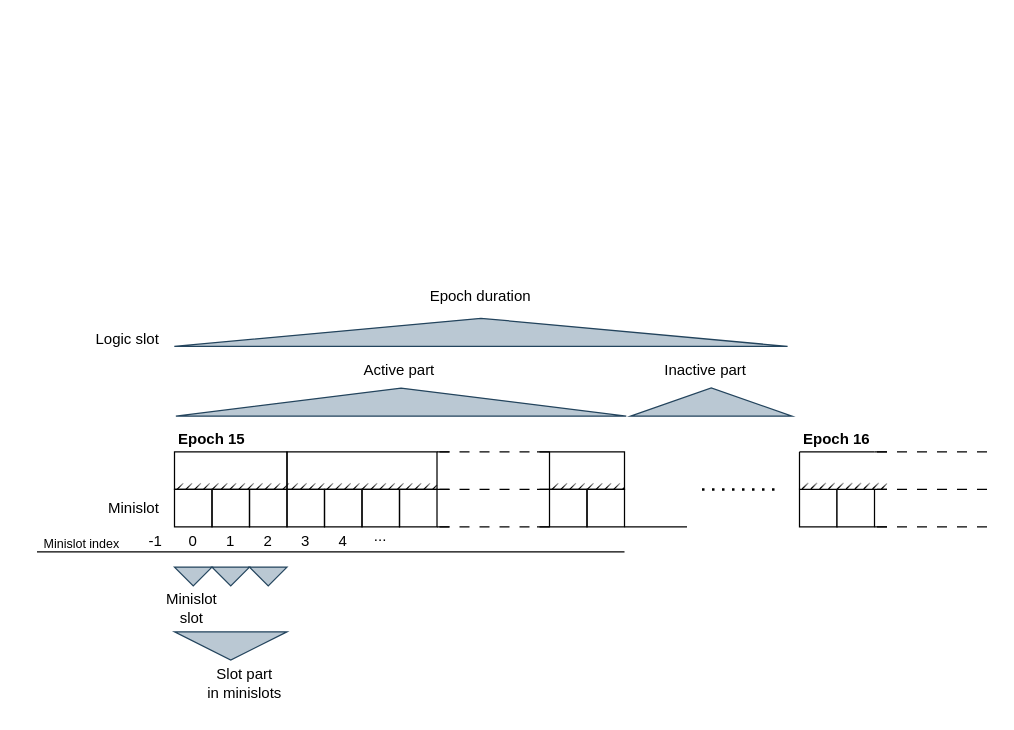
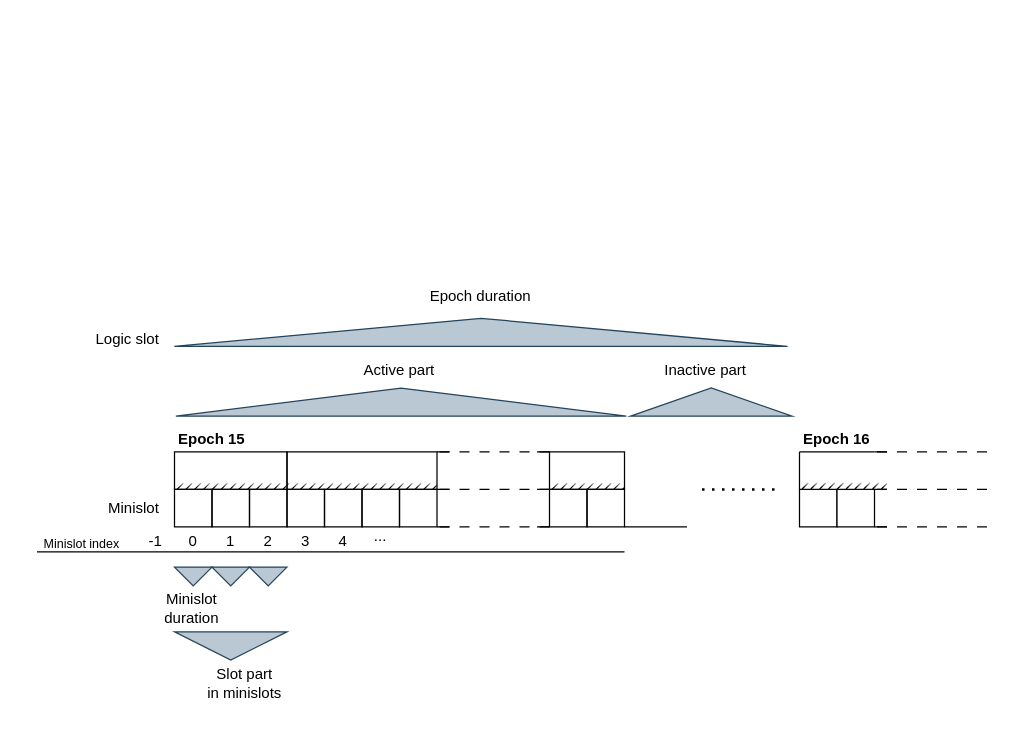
- <mxCell id="31" value="&lt;div align=&quot;center&quot;&gt;Minislot slot&lt;br&gt;&lt;/div&gt;" style="text;html=1;strokeColor=none;fillColor=none;align=right;verticalAlign=middle;whiteSpace=wrap;rounded=0;" parent="1" vertex="1"><mxGeometry x="124" y="471.32" width="60" height="30" as="geometry" /></mxCell>
+ <mxCell id="31" value="&lt;div align=&quot;center&quot;&gt;Minislot duration&lt;br&gt;&lt;/div&gt;" style="text;html=1;strokeColor=none;fillColor=none;align=right;verticalAlign=middle;whiteSpace=wrap;rounded=0;" parent="1" vertex="1"><mxGeometry x="124" y="471.32" width="60" height="30" as="geometry" /></mxCell>
